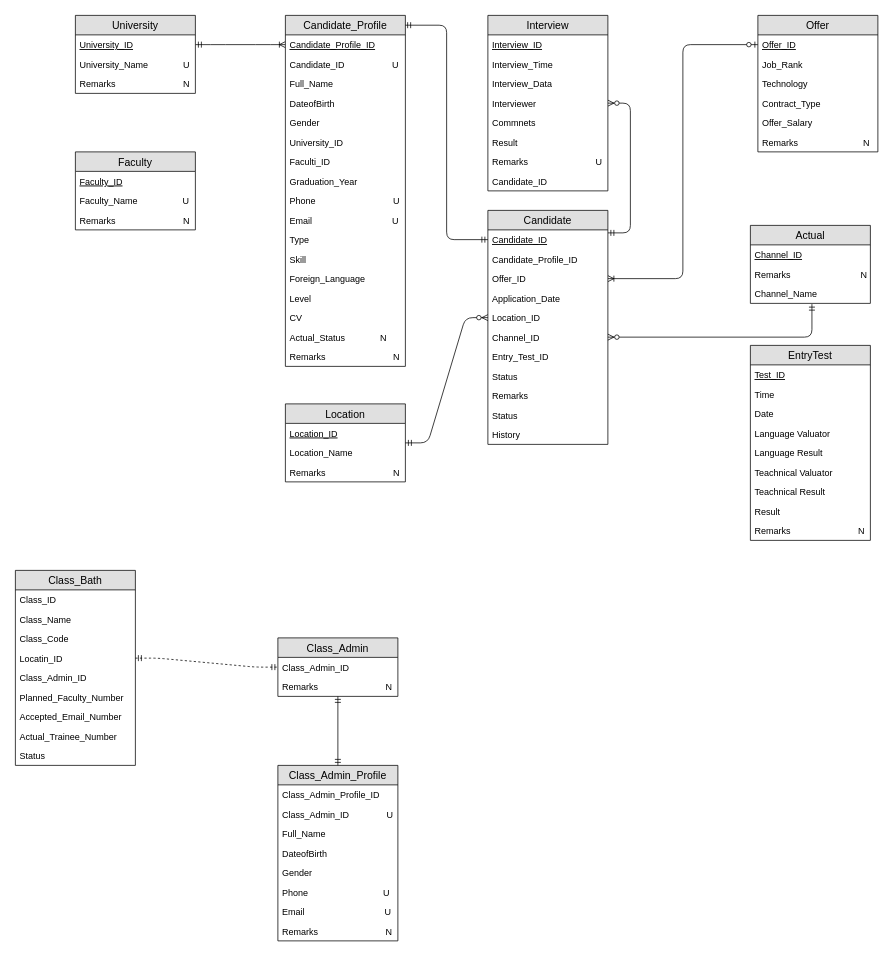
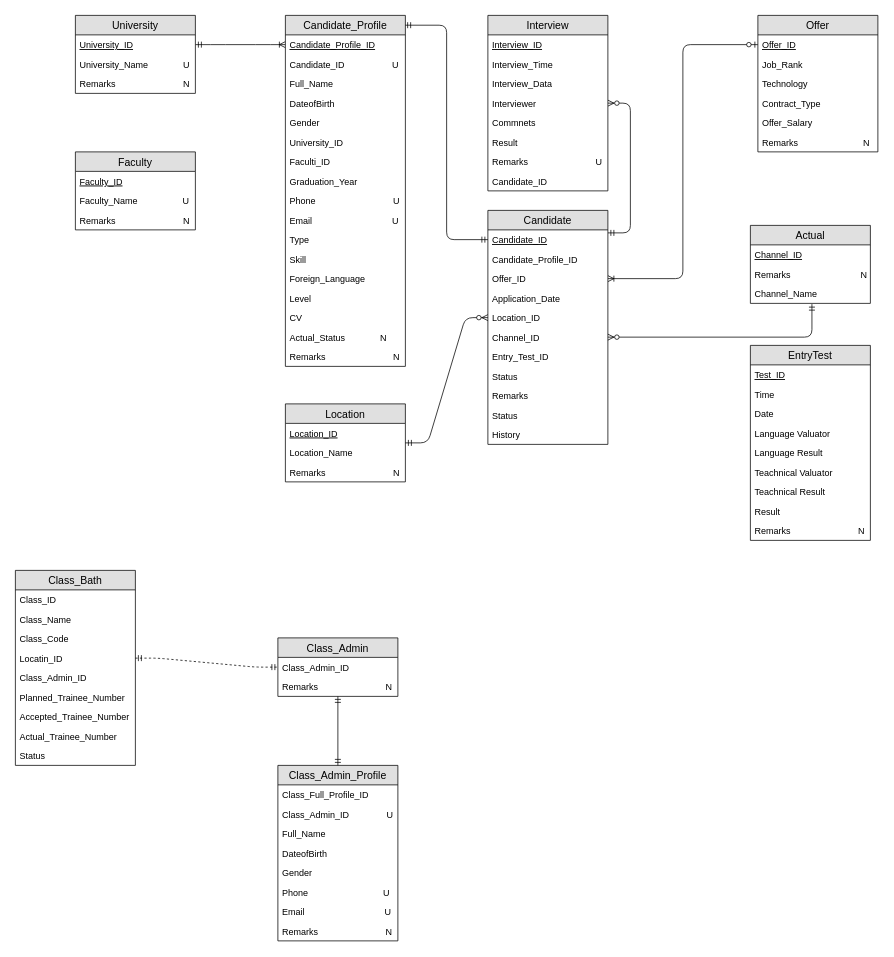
- <mxCell id="99" value="Planned_Faculty_Number" style="text;strokeColor=none;fillColor=none;spacingLeft=4;spacingRight=4;overflow=hidden;rotatable=0;points=[[0,0.5],[1,0.5]];portConstraint=eastwest;fontSize=12;" vertex="1" parent="93"><mxGeometry y="156" width="160" height="26" as="geometry" /></mxCell>
+ <mxCell id="99" value="Planned_Trainee_Number" style="text;strokeColor=none;fillColor=none;spacingLeft=4;spacingRight=4;overflow=hidden;rotatable=0;points=[[0,0.5],[1,0.5]];portConstraint=eastwest;fontSize=12;" vertex="1" parent="93"><mxGeometry y="156" width="160" height="26" as="geometry" /></mxCell>
- <mxCell id="100" value="Accepted_Email_Number" style="text;strokeColor=none;fillColor=none;spacingLeft=4;spacingRight=4;overflow=hidden;rotatable=0;points=[[0,0.5],[1,0.5]];portConstraint=eastwest;fontSize=12;" vertex="1" parent="93"><mxGeometry y="182" width="160" height="26" as="geometry" /></mxCell>
+ <mxCell id="100" value="Accepted_Trainee_Number" style="text;strokeColor=none;fillColor=none;spacingLeft=4;spacingRight=4;overflow=hidden;rotatable=0;points=[[0,0.5],[1,0.5]];portConstraint=eastwest;fontSize=12;" vertex="1" parent="93"><mxGeometry y="182" width="160" height="26" as="geometry" /></mxCell>
- <mxCell id="84" value="Class_Admin_Profile_ID" style="text;strokeColor=none;fillColor=none;spacingLeft=4;spacingRight=4;overflow=hidden;rotatable=0;points=[[0,0.5],[1,0.5]];portConstraint=eastwest;fontSize=12;" vertex="1" parent="83"><mxGeometry y="26" width="160" height="26" as="geometry" /></mxCell>
+ <mxCell id="84" value="Class_Full_Profile_ID" style="text;strokeColor=none;fillColor=none;spacingLeft=4;spacingRight=4;overflow=hidden;rotatable=0;points=[[0,0.5],[1,0.5]];portConstraint=eastwest;fontSize=12;" vertex="1" parent="83"><mxGeometry y="26" width="160" height="26" as="geometry" /></mxCell>
